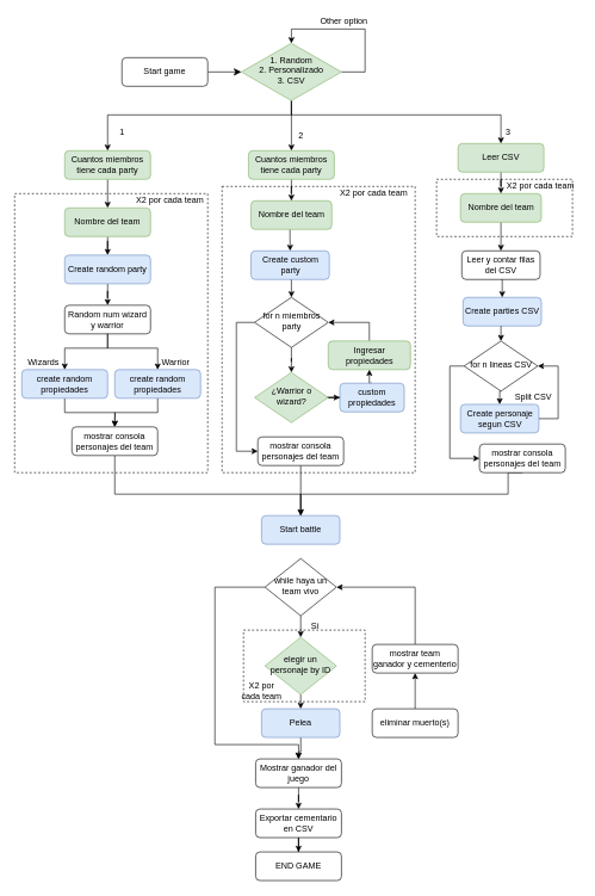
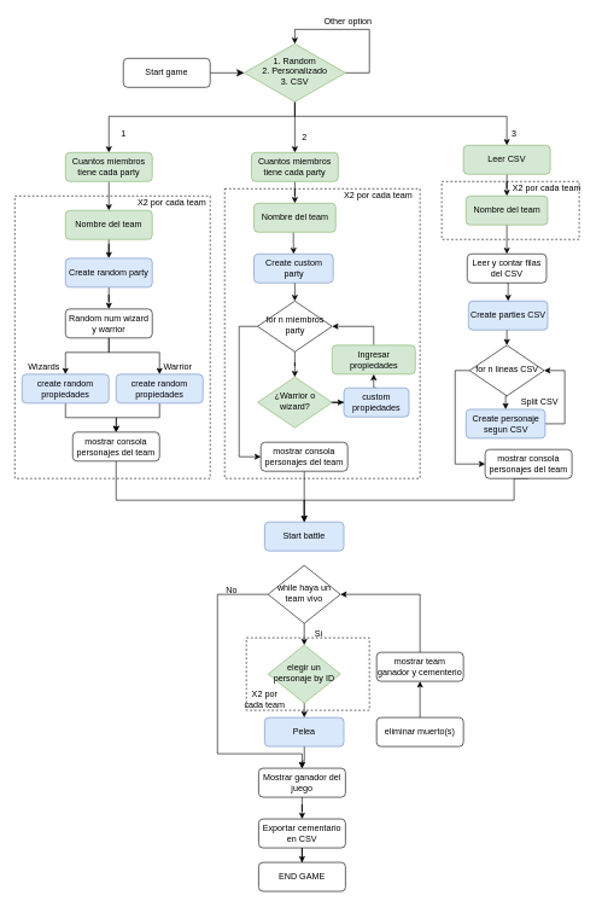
+ <mxCell id="86" value="No" style="text;html=1;strokeColor=none;fillColor=none;align=center;verticalAlign=middle;whiteSpace=wrap;rounded=0;dashed=1;" vertex="1" parent="1"><mxGeometry x="290" y="800" width="60" height="30" as="geometry" /></mxCell>
